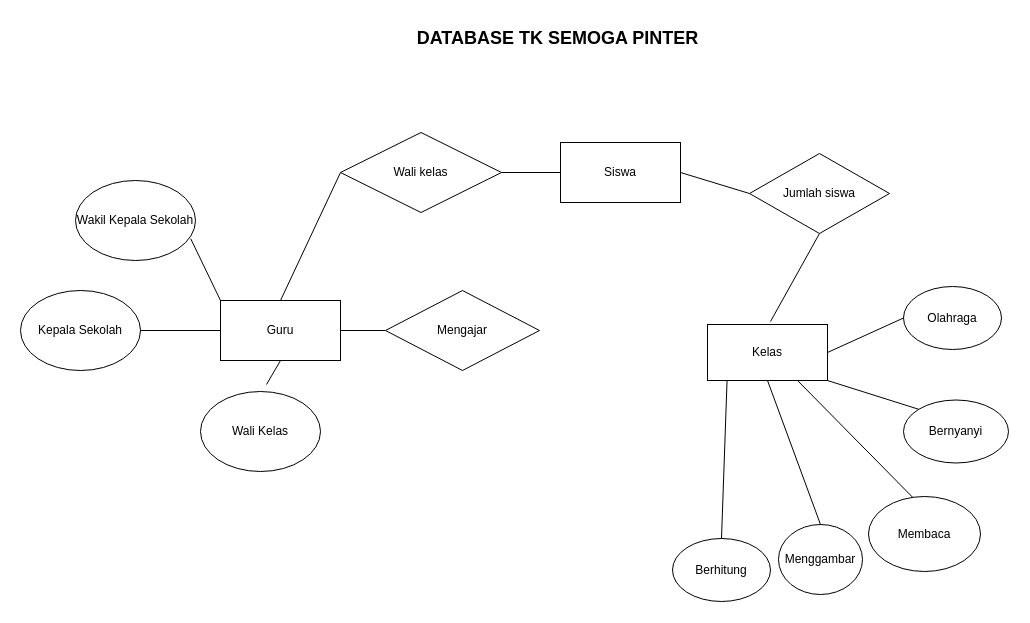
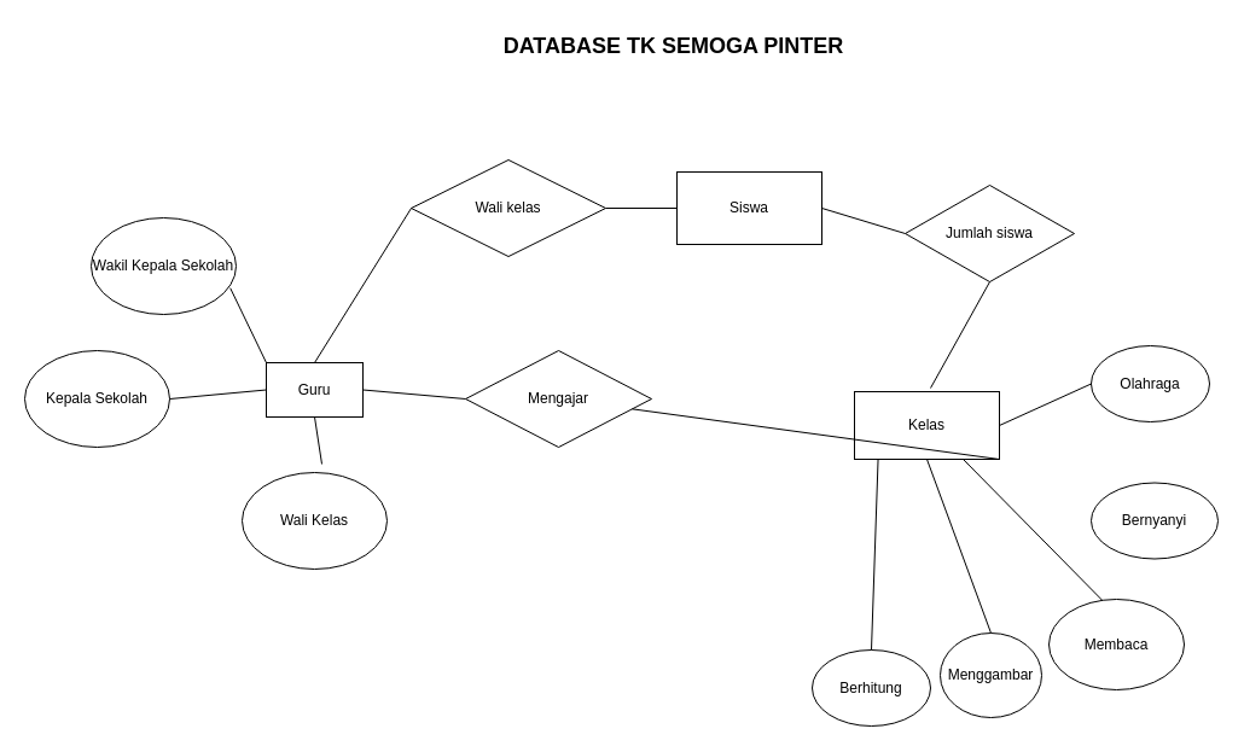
- <mxCell id="3" value="Guru" style="rounded=0;whiteSpace=wrap;html=1;" vertex="1" parent="1"><mxGeometry x="220" y="300" width="120" height="60" as="geometry" /></mxCell>
+ <mxCell id="3" value="Guru" style="rounded=0;whiteSpace=wrap;html=1;" vertex="1" parent="1"><mxGeometry x="220" y="300" width="80" height="45" as="geometry" /></mxCell>
- <mxCell id="22" value="" style="endArrow=none;html=1;entryX=0;entryY=0;entryDx=0;entryDy=0;exitX=1;exitY=1;exitDx=0;exitDy=0;" edge="1" parent="1" source="7" target="15"><mxGeometry width="50" height="50" relative="1" as="geometry"><mxPoint x="413" y="420" as="sourcePoint" /><mxPoint x="463" y="370" as="targetPoint" /></mxGeometry></mxCell>
+ <mxCell id="22" value="" style="endArrow=none;html=1;exitX=1;exitY=1;exitDx=0;exitDy=0;" edge="1" parent="1" source="7" target="5"><mxGeometry width="50" height="50" relative="1" as="geometry"><mxPoint x="413" y="420" as="sourcePoint" /><mxPoint x="463" y="370" as="targetPoint" /></mxGeometry></mxCell>
